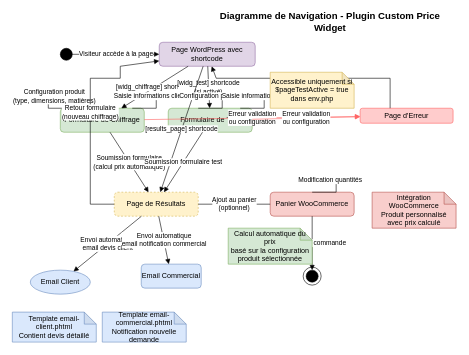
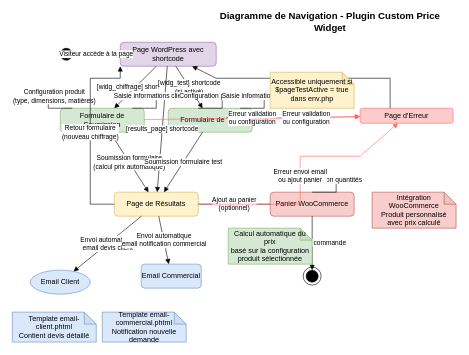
- <mxCell id="4" value="Page WordPress avec shortcode" style="rounded=1;whiteSpace=wrap;html=1;fillColor=#e1d5e7;strokeColor=#9673a6;" vertex="1" parent="1"><mxGeometry x="265" y="70" width="160" height="40" as="geometry" /></mxCell>
+ <mxCell id="4" value="Page WordPress avec shortcode" style="rounded=1;whiteSpace=wrap;html=1;fillColor=#e1d5e7;strokeColor=#9673a6;" vertex="1" parent="1"><mxGeometry x="200" y="70" width="160" height="40" as="geometry" /></mxCell>
- <mxCell id="5" value="Formulaire de Chiffrage" style="rounded=1;whiteSpace=wrap;html=1;fillColor=#d5e8d4;strokeColor=#82b366;" vertex="1" parent="1"><mxGeometry x="100" y="180" width="140" height="40" as="geometry" /></mxCell>
+ <mxCell id="5" value="Formulaire de Soumission" style="rounded=1;whiteSpace=wrap;html=1;fillColor=#d5e8d4;strokeColor=#82b366;" vertex="1" parent="1"><mxGeometry x="100" y="180" width="140" height="40" as="geometry" /></mxCell>
+ <mxCell id="32" value="Erreur envoi email&#10;ou ajout panier" style="endArrow=block;html=1;rounded=0;strokeColor=#ff6666;" edge="1" parent="1" source="7" target="11"><mxGeometry width="160" relative="1" as="geometry"><mxPoint x="330" y="340" as="sourcePoint" /><mxPoint x="600" y="220" as="targetPoint" /><Array as="points"><mxPoint x="500" y="340" /><mxPoint x="500" y="260" /><mxPoint x="600" y="260" /></Array></mxGeometry></mxCell>
- <mxCell id="7" value="Page de Résultats" style="rounded=1;whiteSpace=wrap;html=1;fillColor=#fff2cc;strokeColor=#d6b656;dashed=1;" vertex="1" parent="1"><mxGeometry x="190" y="320" width="140" height="40" as="geometry" /></mxCell>
+ <mxCell id="7" value="Page de Résultats" style="rounded=1;whiteSpace=wrap;html=1;fillColor=#fff2cc;strokeColor=#d6b656;" vertex="1" parent="1"><mxGeometry x="190" y="320" width="140" height="40" as="geometry" /></mxCell>
